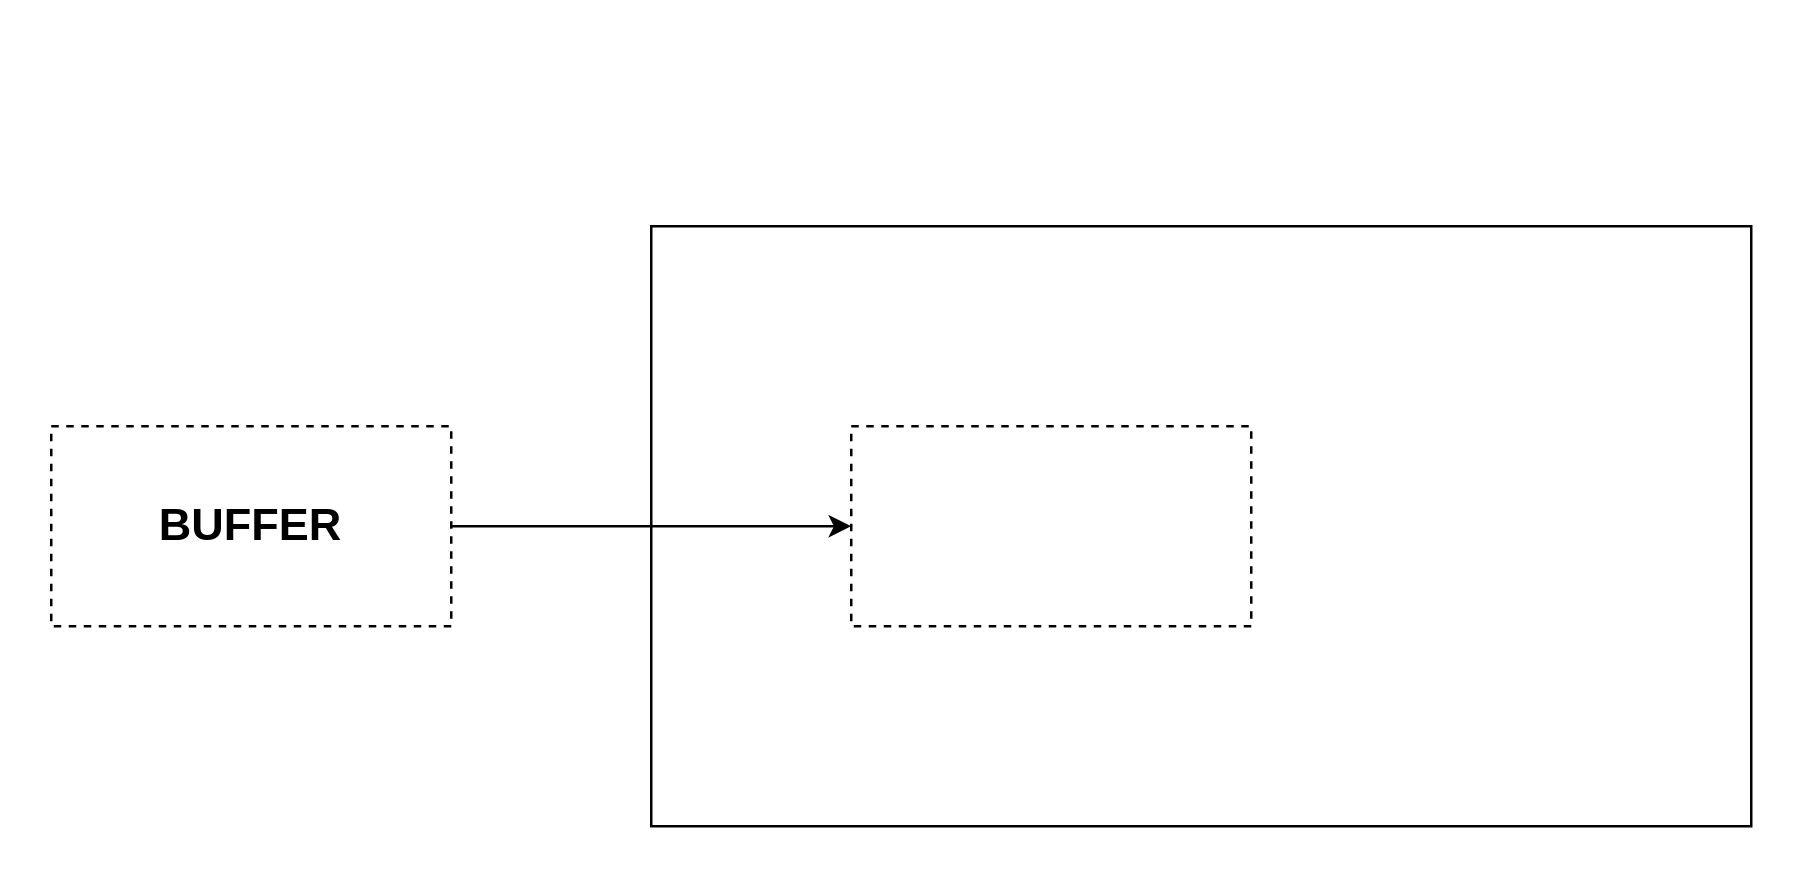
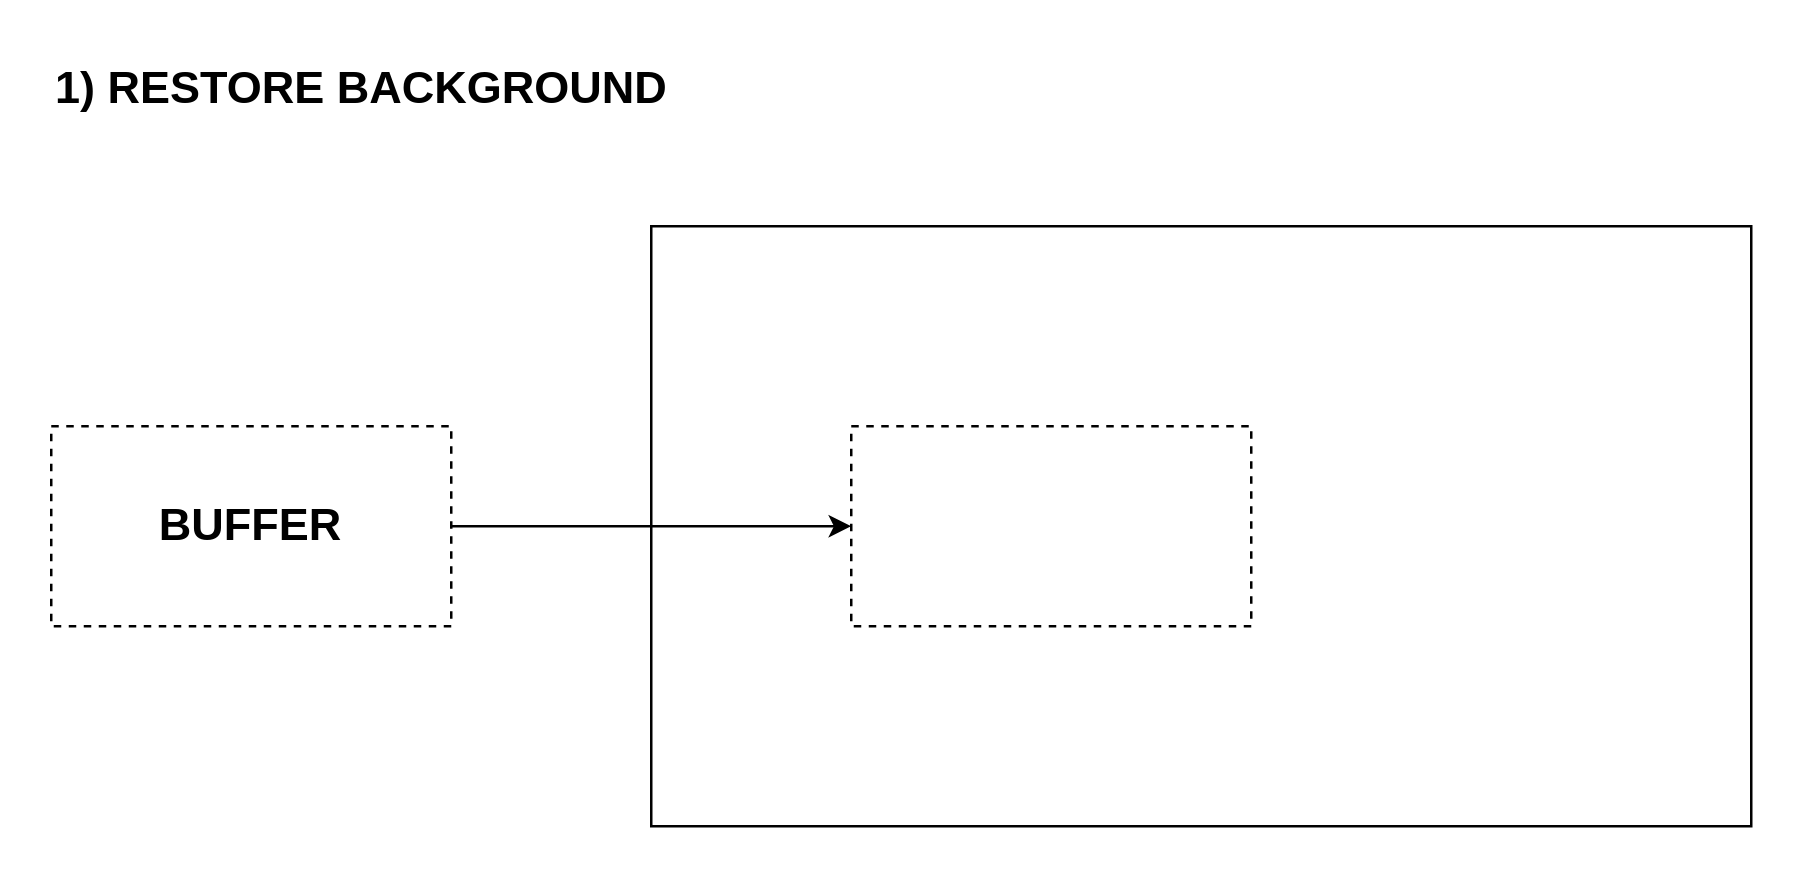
+ <mxCell id="6" value="&lt;b&gt;&lt;font style=&quot;font-size: 18px;&quot;&gt;1) RESTORE BACKGROUND&lt;/font&gt;&lt;/b&gt;" style="text;html=1;align=left;verticalAlign=middle;whiteSpace=wrap;rounded=0;" vertex="1" parent="1"><mxGeometry x="20" y="20" width="280" height="30" as="geometry" /></mxCell>
